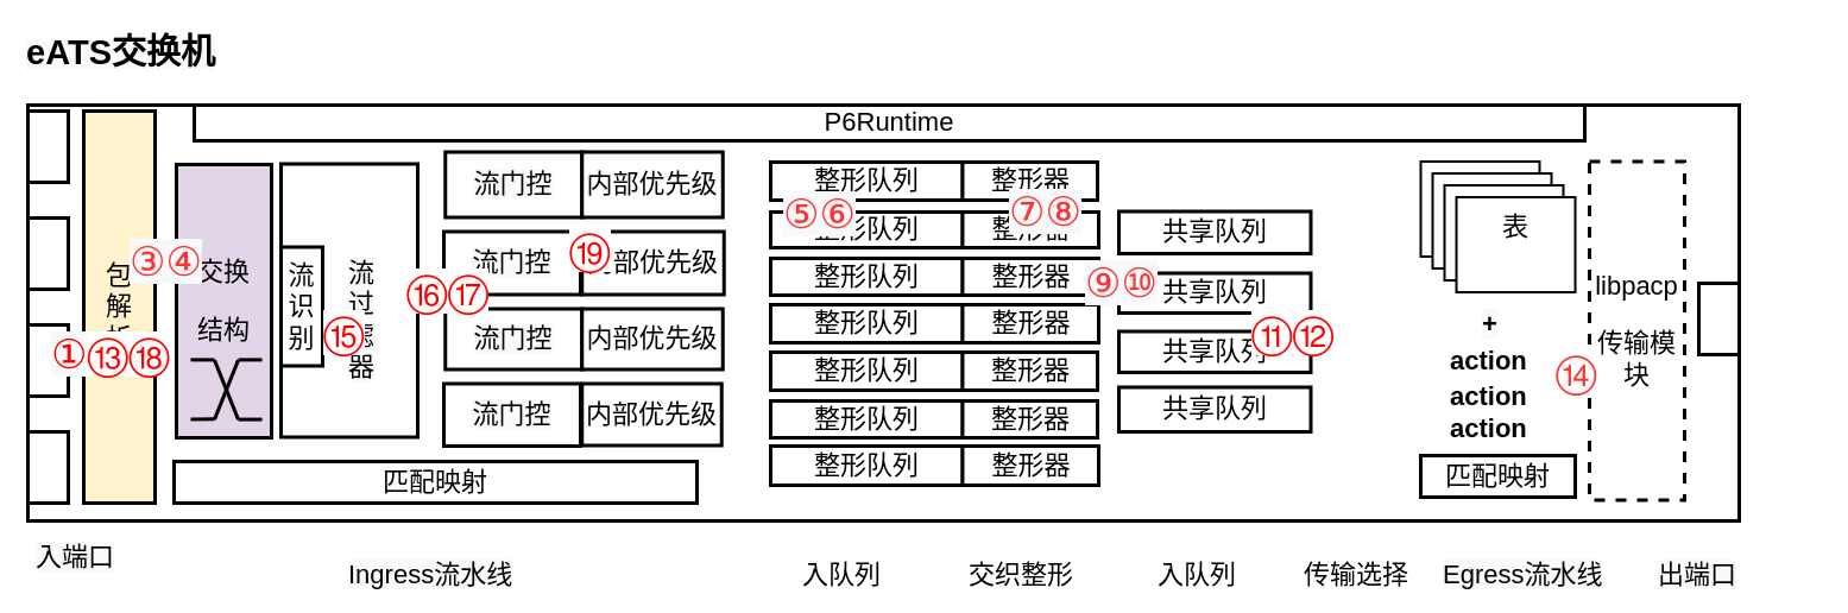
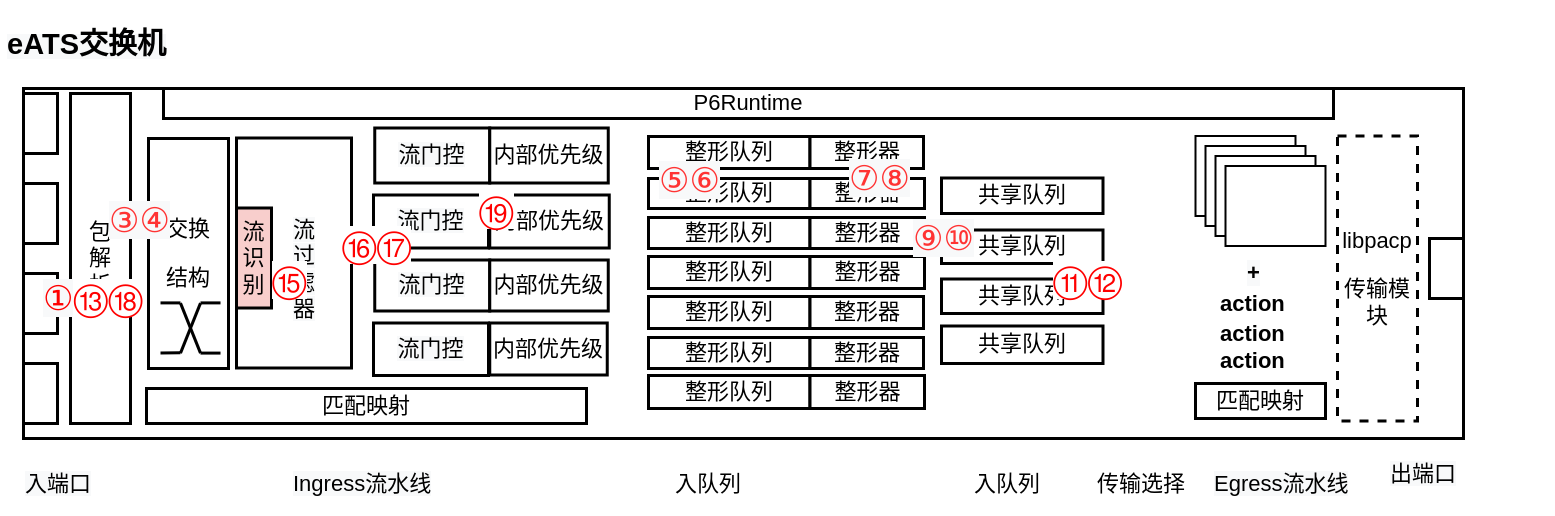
- <mxCell id="66" value="&lt;span style=&quot;color: rgb(0 , 0 , 0) ; font-family: &amp;#34;helvetica&amp;#34; ; font-style: normal ; letter-spacing: normal ; text-align: center ; text-indent: 0px ; text-transform: none ; word-spacing: 0px ; background-color: rgb(248 , 249 , 250) ; display: inline ; float: none&quot;&gt;&lt;b&gt;&lt;font style=&quot;font-size: 29px&quot;&gt;eATS交换机&lt;/font&gt;&lt;/b&gt;&lt;/span&gt;" style="text;whiteSpace=wrap;html=1;fontSize=22;" parent="1" vertex="1"><mxGeometry x="20" y="20" width="290" height="30" as="geometry" /></mxCell>
+ <mxCell id="66" value="&lt;span style=&quot;color: rgb(0 , 0 , 0) ; font-family: &amp;#34;helvetica&amp;#34; ; font-style: normal ; letter-spacing: normal ; text-align: center ; text-indent: 0px ; text-transform: none ; word-spacing: 0px ; background-color: rgb(248 , 249 , 250) ; display: inline ; float: none&quot;&gt;&lt;b&gt;&lt;font style=&quot;font-size: 29px&quot;&gt;eATS交换机&lt;/font&gt;&lt;/b&gt;&lt;/span&gt;" style="text;whiteSpace=wrap;html=1;fontSize=22;" parent="1" vertex="1"><mxGeometry x="5" y="20" width="290" height="30" as="geometry" /></mxCell>
- <mxCell id="23" value="&lt;font style=&quot;font-size: 22px;&quot;&gt;表&lt;/font&gt;" style="text;html=1;strokeColor=none;fillColor=none;align=center;verticalAlign=middle;whiteSpace=wrap;rounded=0;fontSize=22;" vertex="1" parent="1"><mxGeometry x="1255" y="180.5" width="40" height="20" as="geometry" /></mxCell>
- <mxCell id="48" value="&lt;p style=&quot;font-size: 22px;&quot;&gt;&lt;font style=&quot;font-size: 22px;&quot;&gt;交换&lt;/font&gt;&lt;/p&gt;&lt;p style=&quot;font-size: 22px;&quot;&gt;&lt;font style=&quot;font-size: 22px;&quot;&gt;结构&lt;/font&gt;&lt;/p&gt;" style="rounded=0;whiteSpace=wrap;html=1;strokeWidth=3;fontSize=22;fillColor=#e1d5e7;" vertex="1" parent="1"><mxGeometry x="148" y="138" width="80" height="230" as="geometry" /></mxCell>
+ <mxCell id="48" value="&lt;p style=&quot;font-size: 22px;&quot;&gt;&lt;font style=&quot;font-size: 22px;&quot;&gt;交换&lt;/font&gt;&lt;/p&gt;&lt;p style=&quot;font-size: 22px;&quot;&gt;&lt;font style=&quot;font-size: 22px;&quot;&gt;结构&lt;/font&gt;&lt;/p&gt;" style="rounded=0;whiteSpace=wrap;html=1;strokeWidth=3;fontSize=22;" vertex="1" parent="1"><mxGeometry x="148" y="138" width="80" height="230" as="geometry" /></mxCell>
- <mxCell id="25" value="&lt;blockquote style=&quot;font-size: 22px;&quot;&gt;&lt;font style=&quot;font-size: 22px;&quot;&gt;流识别&lt;/font&gt;&lt;/blockquote&gt;" style="rounded=0;whiteSpace=wrap;html=1;strokeWidth=3;rotation=0;fontSize=22;" vertex="1" parent="1"><mxGeometry x="236" y="207.5" width="35" height="100" as="geometry" /></mxCell>
+ <mxCell id="25" value="&lt;blockquote style=&quot;font-size: 22px;&quot;&gt;&lt;font style=&quot;font-size: 22px;&quot;&gt;流识别&lt;/font&gt;&lt;/blockquote&gt;" style="rounded=0;whiteSpace=wrap;html=1;strokeWidth=3;rotation=0;fontSize=22;fillColor=#f8cecc;" vertex="1" parent="1"><mxGeometry x="236" y="207.5" width="35" height="100" as="geometry" /></mxCell>
- <mxCell id="15" value="&lt;blockquote style=&quot;font-size: 22px;&quot;&gt;&lt;font style=&quot;font-size: 22px;&quot;&gt;包解析&lt;/font&gt;&lt;/blockquote&gt;" style="rounded=0;whiteSpace=wrap;html=1;strokeWidth=3;fontSize=22;fillColor=#fff2cc;" vertex="1" parent="1"><mxGeometry x="70" y="93" width="60" height="330" as="geometry" /></mxCell>
+ <mxCell id="15" value="&lt;blockquote style=&quot;font-size: 22px;&quot;&gt;&lt;font style=&quot;font-size: 22px;&quot;&gt;包解析&lt;/font&gt;&lt;/blockquote&gt;" style="rounded=0;whiteSpace=wrap;html=1;strokeWidth=3;fontSize=22;" vertex="1" parent="1"><mxGeometry x="70" y="93" width="60" height="330" as="geometry" /></mxCell>
- <mxCell id="71" value="&lt;div style=&quot;text-align: center; font-size: 34px;&quot;&gt;&lt;span style=&quot;font-family: arial, sans-serif; text-align: left; background-color: rgb(255, 255, 255); font-size: 34px;&quot;&gt;&lt;font style=&quot;font-size: 34px;&quot; color=&quot;#ff3333&quot;&gt;⑭&lt;/font&gt;&lt;/span&gt;&lt;br style=&quot;font-size: 34px;&quot;&gt;&lt;/div&gt;" style="text;whiteSpace=wrap;html=1;fontSize=34;" parent="1" vertex="1"><mxGeometry x="1307" y="285.5" width="30" height="30" as="geometry" /></mxCell>
- <mxCell id="6" value="&lt;span style=&quot;color: rgb(0, 0, 0); font-family: helvetica; font-size: 22px; font-style: normal; font-weight: 400; letter-spacing: normal; text-align: center; text-indent: 0px; text-transform: none; word-spacing: 0px; background-color: rgb(248, 249, 250); display: inline; float: none;&quot;&gt;入端口&lt;/span&gt;" style="text;whiteSpace=wrap;html=1;fontSize=22;" parent="1" vertex="1"><mxGeometry x="28" y="449" width="140" height="30" as="geometry" /></mxCell>
+ <mxCell id="6" value="&lt;span style=&quot;color: rgb(0, 0, 0); font-family: helvetica; font-size: 22px; font-style: normal; font-weight: 400; letter-spacing: normal; text-align: center; text-indent: 0px; text-transform: none; word-spacing: 0px; background-color: rgb(248, 249, 250); display: inline; float: none;&quot;&gt;入端口&lt;/span&gt;" style="text;whiteSpace=wrap;html=1;fontSize=22;" parent="1" vertex="1"><mxGeometry x="23" y="464" width="140" height="30" as="geometry" /></mxCell>
- <mxCell id="4" value="&lt;div style=&quot;text-align: center; font-size: 22px;&quot;&gt;&lt;span style=&quot;font-size: 22px;&quot;&gt;&lt;font face=&quot;helvetica&quot; style=&quot;font-size: 22px;&quot;&gt;交织整形&lt;/font&gt;&lt;/span&gt;&lt;/div&gt;" style="text;whiteSpace=wrap;html=1;fontSize=22;" parent="1" vertex="1"><mxGeometry x="813" y="464" width="140" height="30" as="geometry" /></mxCell>
- <mxCell id="65" value="&lt;span style=&quot;color: rgb(0 , 0 , 0) ; font-family: &amp;#34;helvetica&amp;#34; ; font-size: 22px ; font-style: normal ; font-weight: 400 ; letter-spacing: normal ; text-align: center ; text-indent: 0px ; text-transform: none ; word-spacing: 0px ; background-color: rgb(248 , 249 , 250) ; display: inline ; float: none&quot;&gt;出端口&lt;/span&gt;" style="text;whiteSpace=wrap;html=1;fontSize=22;" vertex="1" parent="1"><mxGeometry x="1393" y="464" width="140" height="30" as="geometry" /></mxCell>
+ <mxCell id="65" value="&lt;span style=&quot;color: rgb(0 , 0 , 0) ; font-family: &amp;#34;helvetica&amp;#34; ; font-size: 22px ; font-style: normal ; font-weight: 400 ; letter-spacing: normal ; text-align: center ; text-indent: 0px ; text-transform: none ; word-spacing: 0px ; background-color: rgb(248 , 249 , 250) ; display: inline ; float: none&quot;&gt;出端口&lt;/span&gt;" style="text;whiteSpace=wrap;html=1;fontSize=22;" vertex="1" parent="1"><mxGeometry x="1388" y="454" width="140" height="30" as="geometry" /></mxCell>
